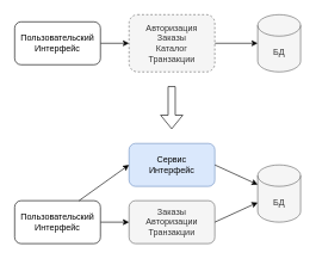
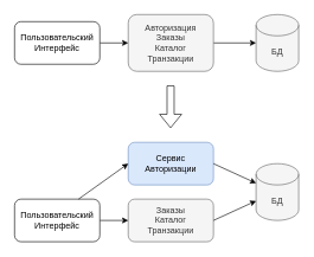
- <mxCell id="3" value="Авторизация&lt;br&gt;Заказы&lt;br&gt;Каталог&lt;br&gt;Транзакции" style="rounded=1;whiteSpace=wrap;html=1;fillColor=#f5f5f5;strokeColor=#666666;fontColor=#333333;dashed=1;" parent="1" vertex="1"><mxGeometry x="180" y="20" width="120" height="80" as="geometry" /></mxCell>
+ <mxCell id="3" value="Авторизация&lt;br&gt;Заказы&lt;br&gt;Каталог&lt;br&gt;Транзакции" style="rounded=1;whiteSpace=wrap;html=1;fillColor=#f5f5f5;strokeColor=#666666;fontColor=#333333;" parent="1" vertex="1"><mxGeometry x="180" y="20" width="120" height="80" as="geometry" /></mxCell>
- <mxCell id="8" value="Сервис&lt;br&gt;Интерфейс" style="rounded=1;whiteSpace=wrap;html=1;fillColor=#dae8fc;strokeColor=#6c8ebf;" parent="1" vertex="1"><mxGeometry x="180" y="200" width="120" height="60" as="geometry" /></mxCell>
+ <mxCell id="8" value="Сервис&lt;br&gt;Авторизации" style="rounded=1;whiteSpace=wrap;html=1;fillColor=#dae8fc;strokeColor=#6c8ebf;" parent="1" vertex="1"><mxGeometry x="180" y="200" width="120" height="60" as="geometry" /></mxCell>
- <mxCell id="9" value="Заказы&lt;br&gt;Авторизации&lt;br&gt;Транзакции" style="rounded=1;whiteSpace=wrap;html=1;fillColor=#f5f5f5;strokeColor=#666666;fontColor=#333333;" parent="1" vertex="1"><mxGeometry x="180" y="280" width="120" height="60" as="geometry" /></mxCell>
+ <mxCell id="9" value="Заказы&lt;br&gt;Каталог&lt;br&gt;Транзакции" style="rounded=1;whiteSpace=wrap;html=1;fillColor=#f5f5f5;strokeColor=#666666;fontColor=#333333;" parent="1" vertex="1"><mxGeometry x="180" y="280" width="120" height="60" as="geometry" /></mxCell>
